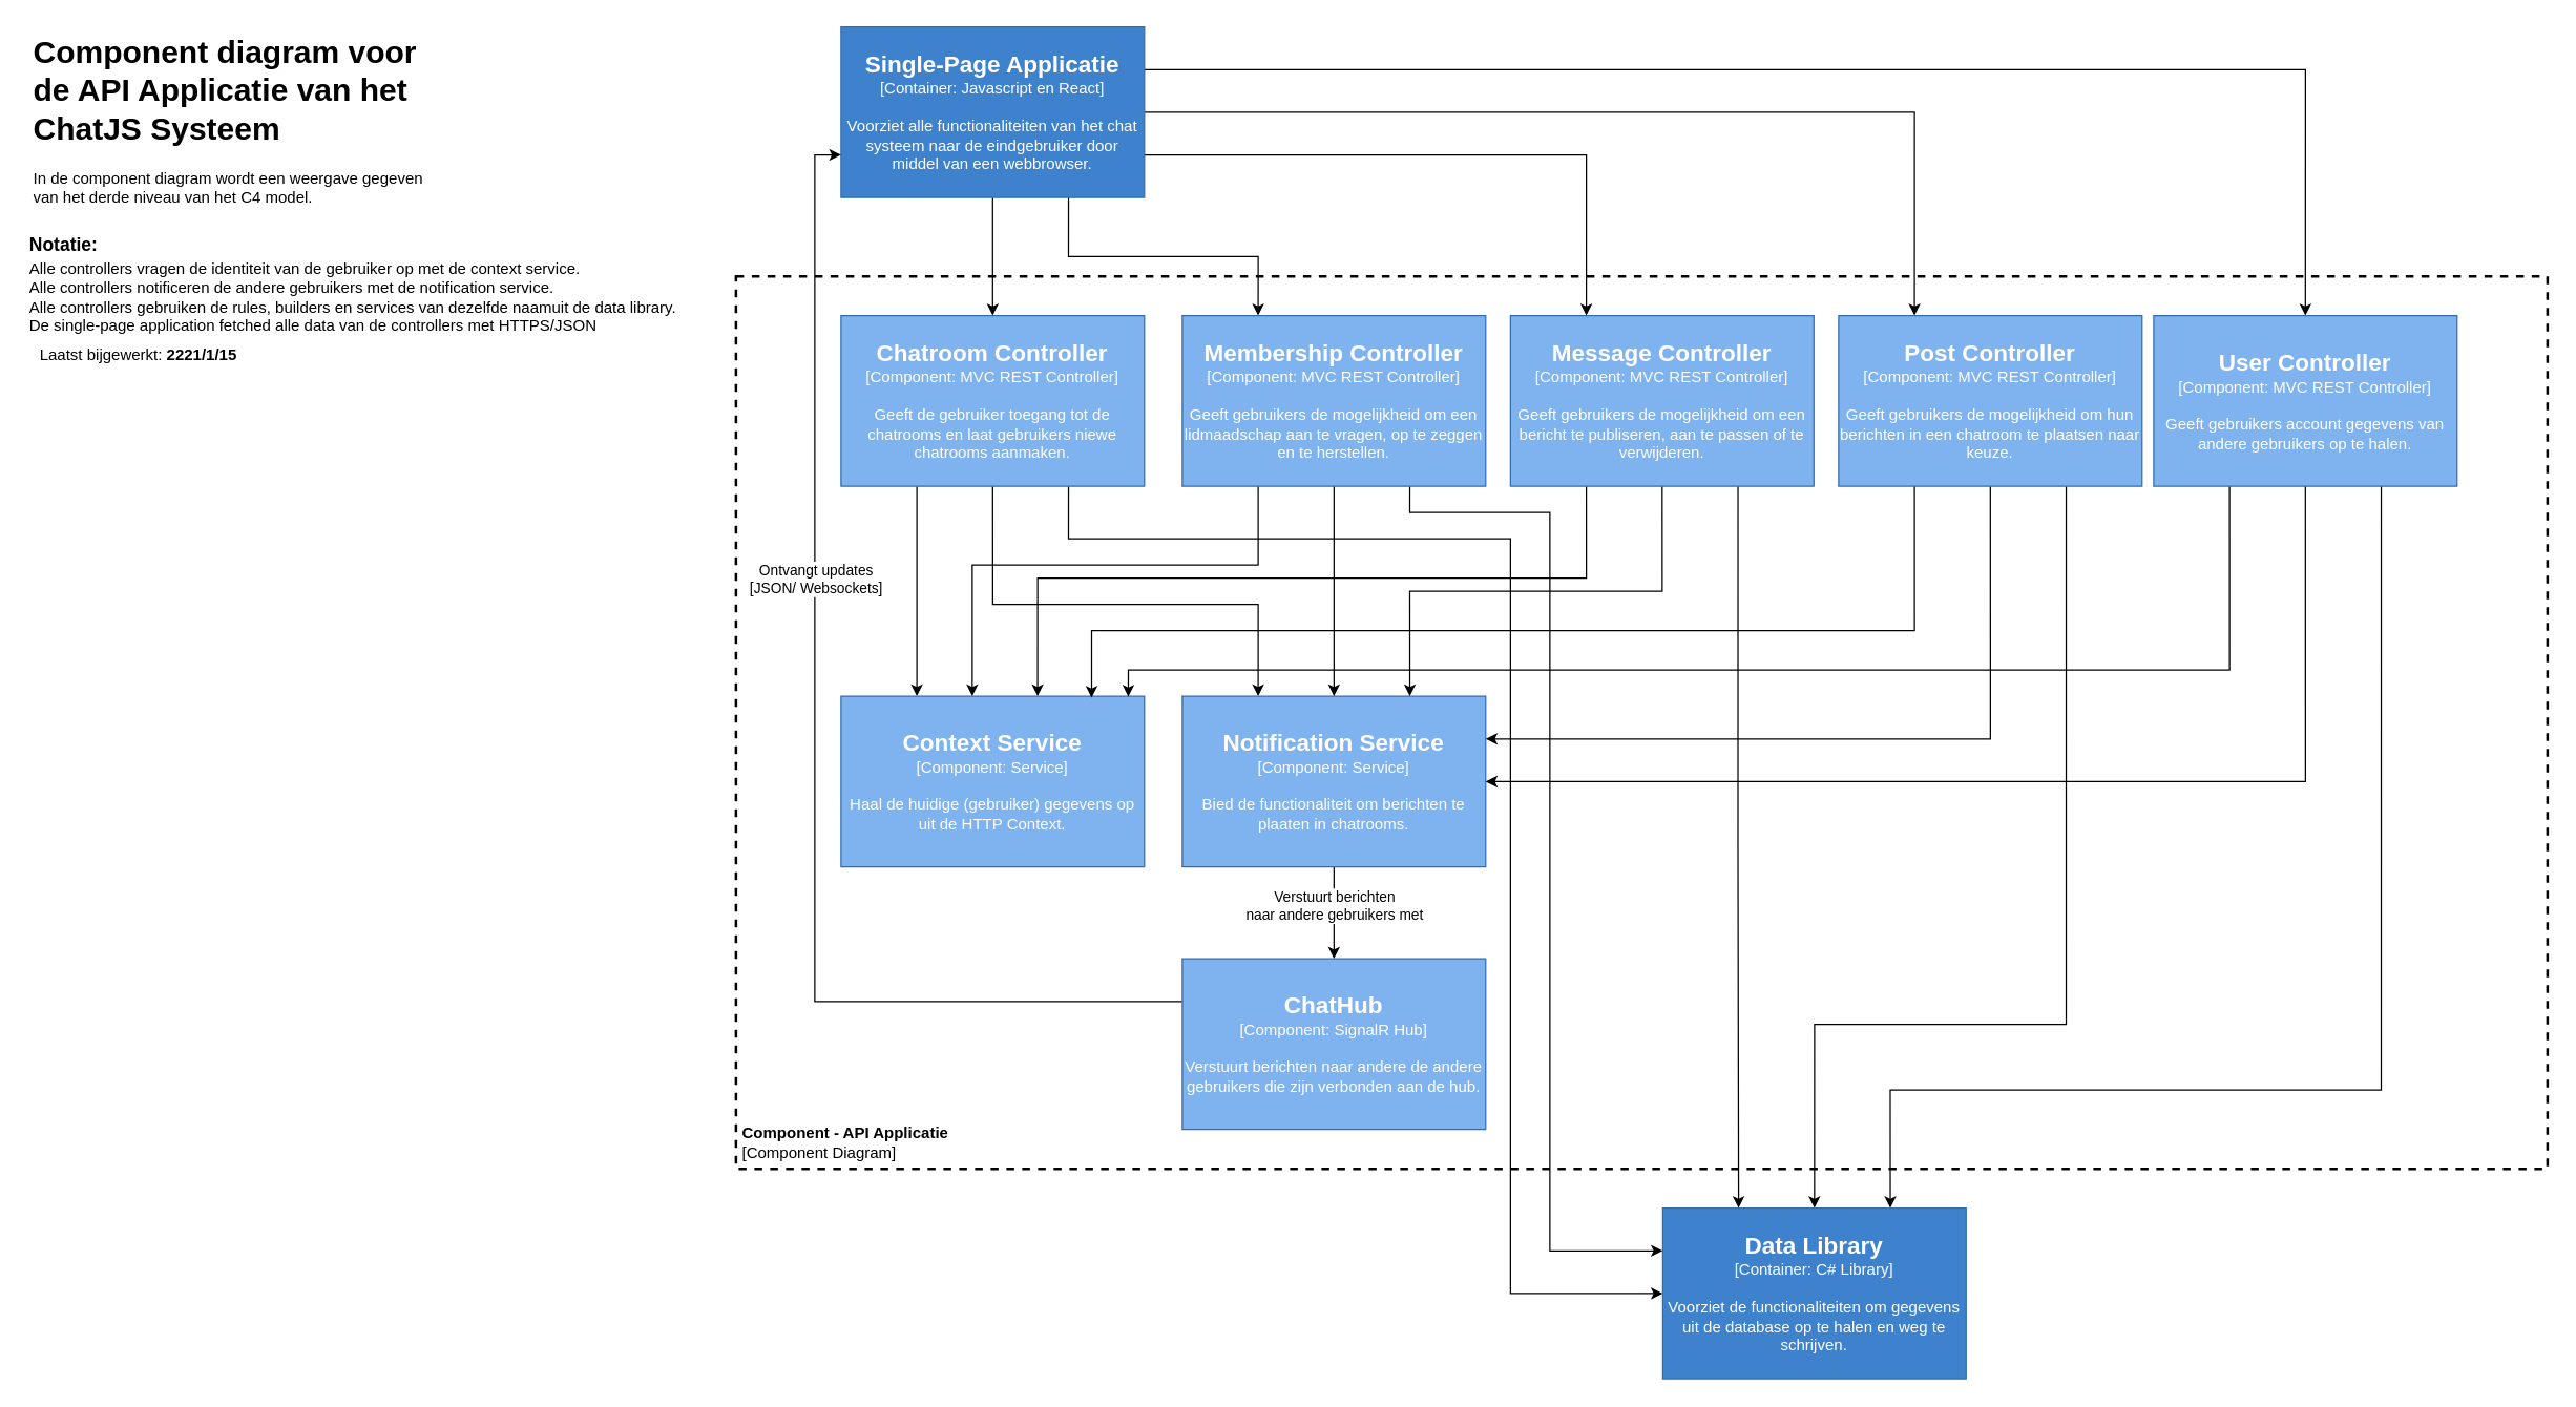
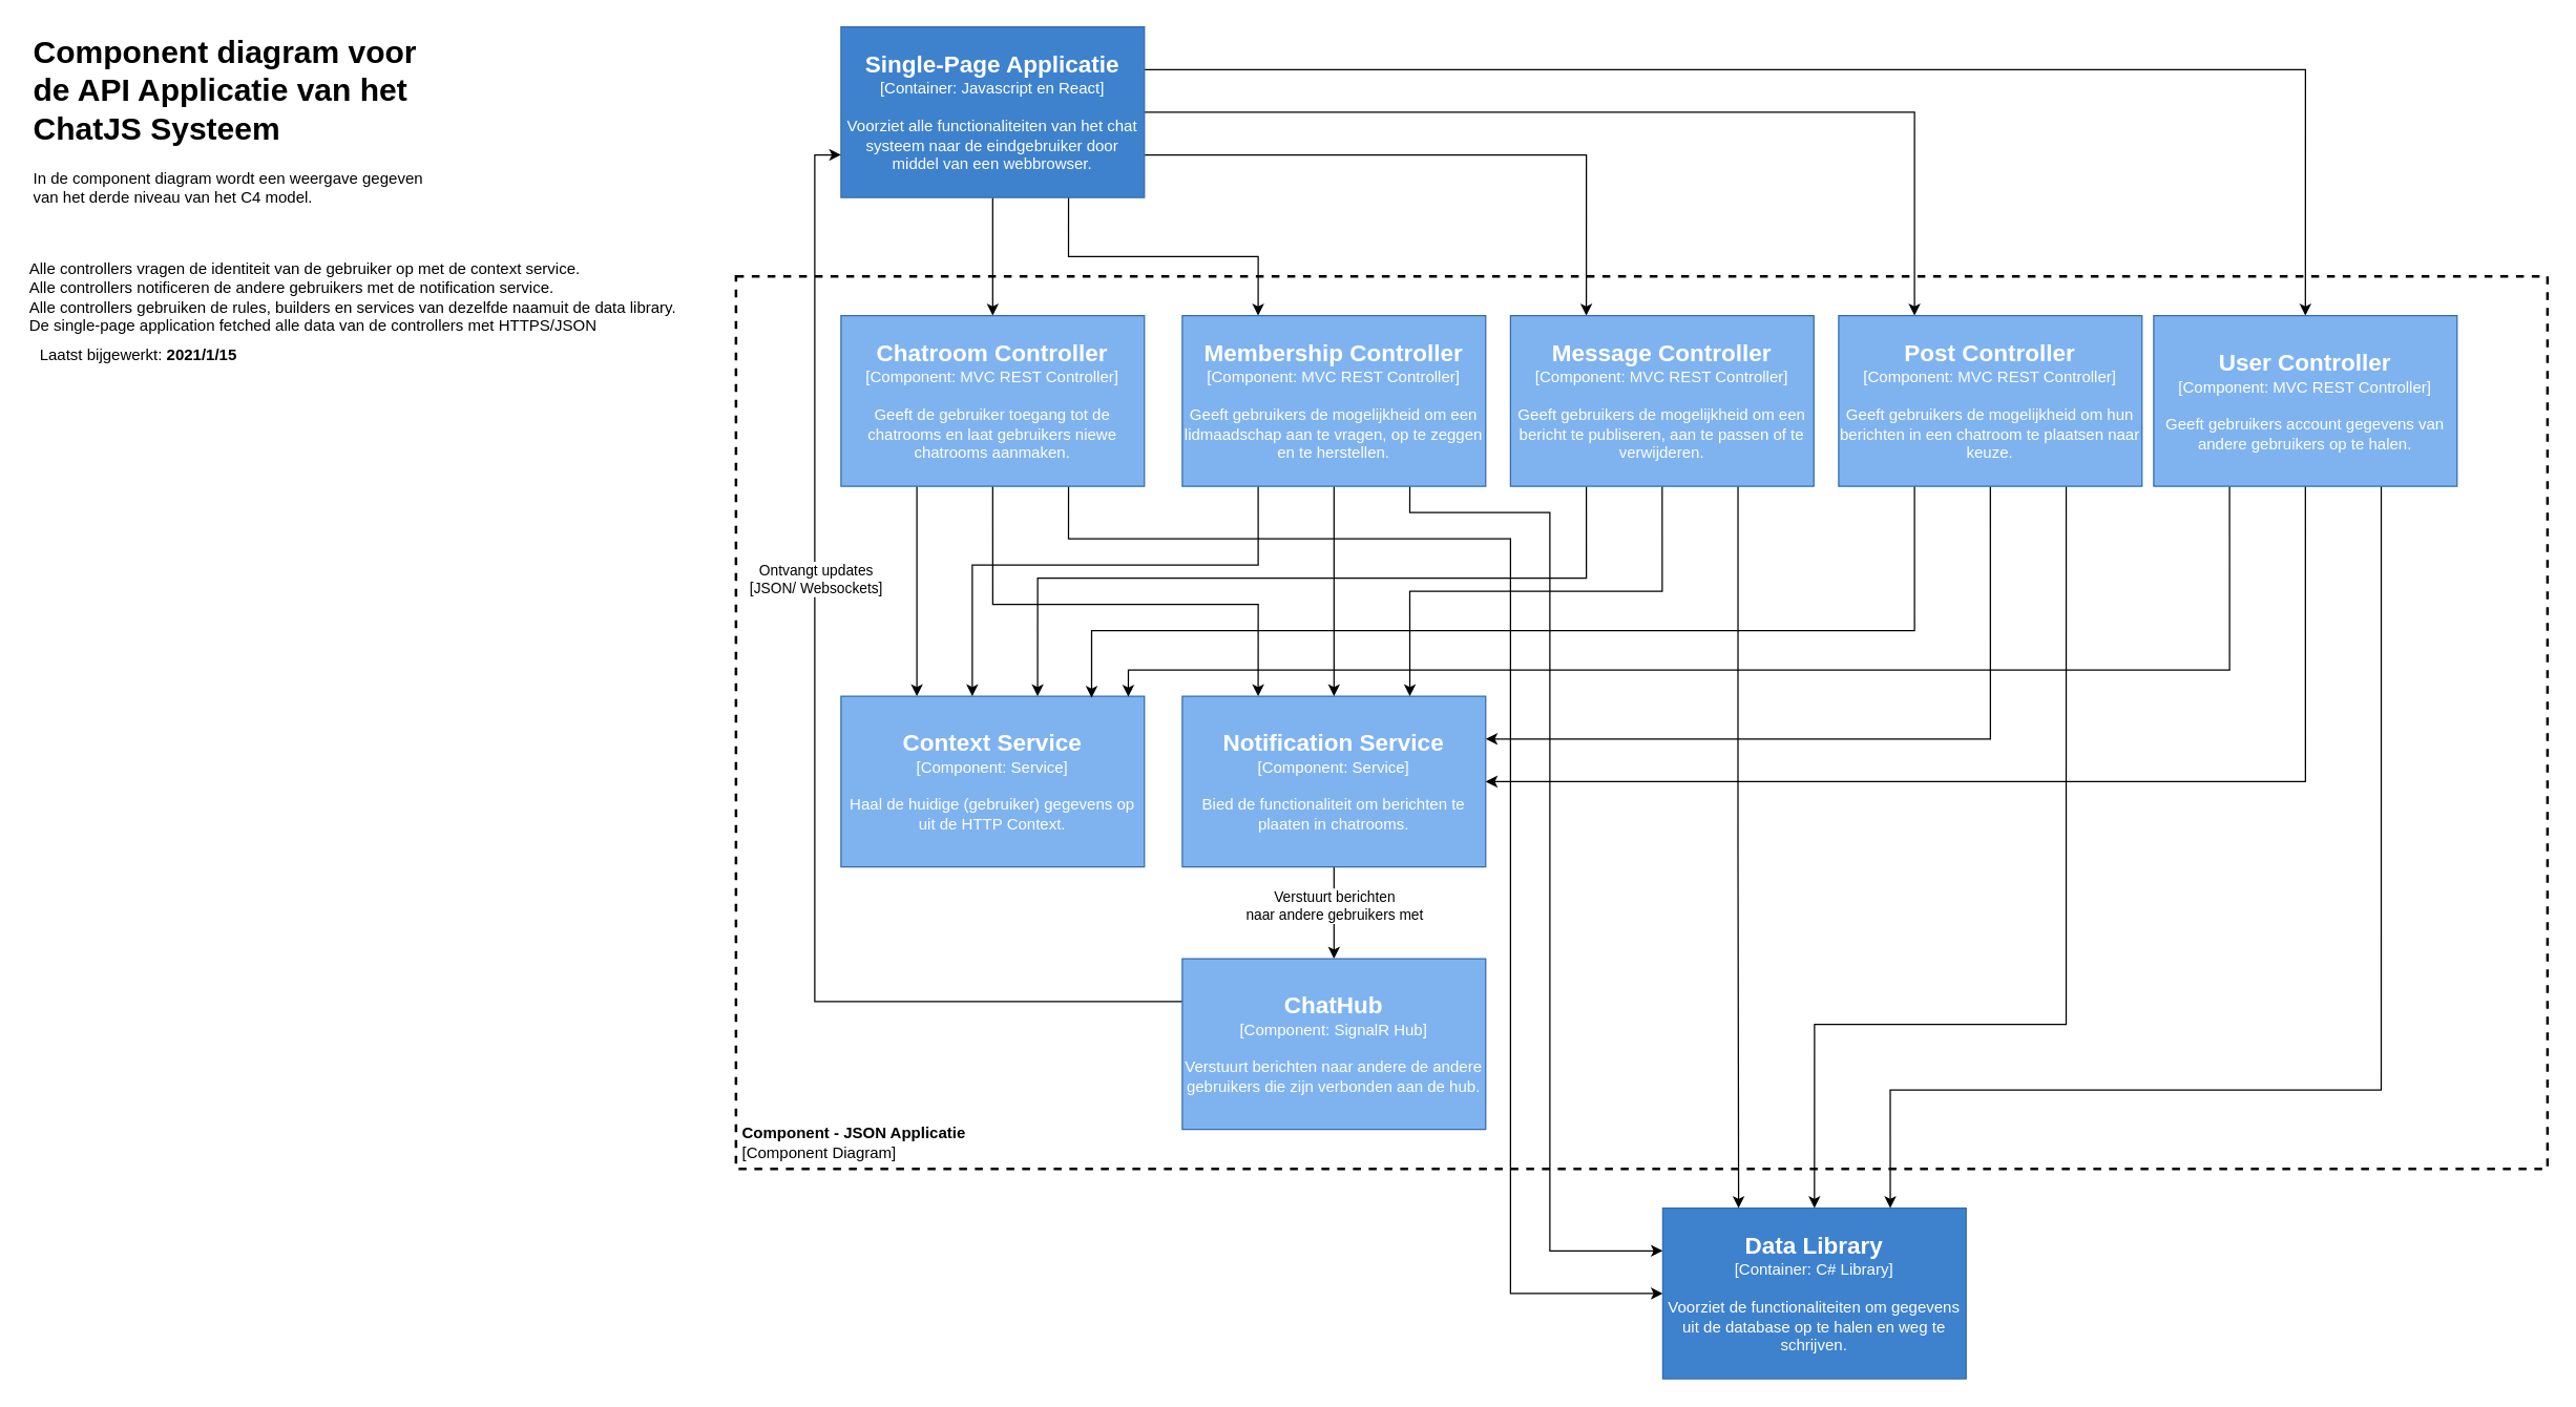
- <mxCell id="40" value="&lt;div style=&quot;font-size: 14px;&quot; align=&quot;left&quot;&gt;&lt;b style=&quot;font-size: 14px;&quot;&gt;Notatie:&lt;/b&gt;&lt;/div&gt;" style="text;html=1;align=left;verticalAlign=middle;resizable=0;points=[];autosize=1;fontSize=14;" vertex="1" parent="1"><mxGeometry x="20" y="176" width="70" height="20" as="geometry" /></mxCell>
- <mxCell id="4" value="Laatst bijgewerkt: &lt;b&gt;2221/1/15&lt;/b&gt;" style="text;html=1;strokeColor=none;fillColor=none;align=center;verticalAlign=middle;whiteSpace=wrap;rounded=0;" vertex="1" parent="1"><mxGeometry x="20" y="260" width="170" height="20" as="geometry" /></mxCell>
+ <mxCell id="4" value="Laatst bijgewerkt: &lt;b&gt;2021/1/15&lt;/b&gt;" style="text;html=1;strokeColor=none;fillColor=none;align=center;verticalAlign=middle;whiteSpace=wrap;rounded=0;" vertex="1" parent="1"><mxGeometry x="20" y="260" width="170" height="20" as="geometry" /></mxCell>
- <mxCell id="2" value="&lt;div&gt;&lt;font style=&quot;font-size: 12px&quot;&gt;&lt;b&gt;Component - API Applicatie&lt;br&gt;&lt;/b&gt;&lt;/font&gt;&lt;/div&gt;&lt;font style=&quot;font-size: 12px&quot;&gt;[Component Diagram]&lt;/font&gt;" style="text;html=1;fillColor=none;spacing=5;spacingTop=-20;whiteSpace=wrap;overflow=hidden;rounded=0;dashed=1;verticalAlign=bottom;strokeColor=#000000;strokeWidth=2;" vertex="1" parent="1"><mxGeometry x="560" y="210" width="1380" height="680" as="geometry" /></mxCell>
+ <mxCell id="2" value="&lt;div&gt;&lt;font style=&quot;font-size: 12px&quot;&gt;&lt;b&gt;Component - JSON Applicatie&lt;br&gt;&lt;/b&gt;&lt;/font&gt;&lt;/div&gt;&lt;font style=&quot;font-size: 12px&quot;&gt;[Component Diagram]&lt;/font&gt;" style="text;html=1;fillColor=none;spacing=5;spacingTop=-20;whiteSpace=wrap;overflow=hidden;rounded=0;dashed=1;verticalAlign=bottom;strokeColor=#000000;strokeWidth=2;" vertex="1" parent="1"><mxGeometry x="560" y="210" width="1380" height="680" as="geometry" /></mxCell>
